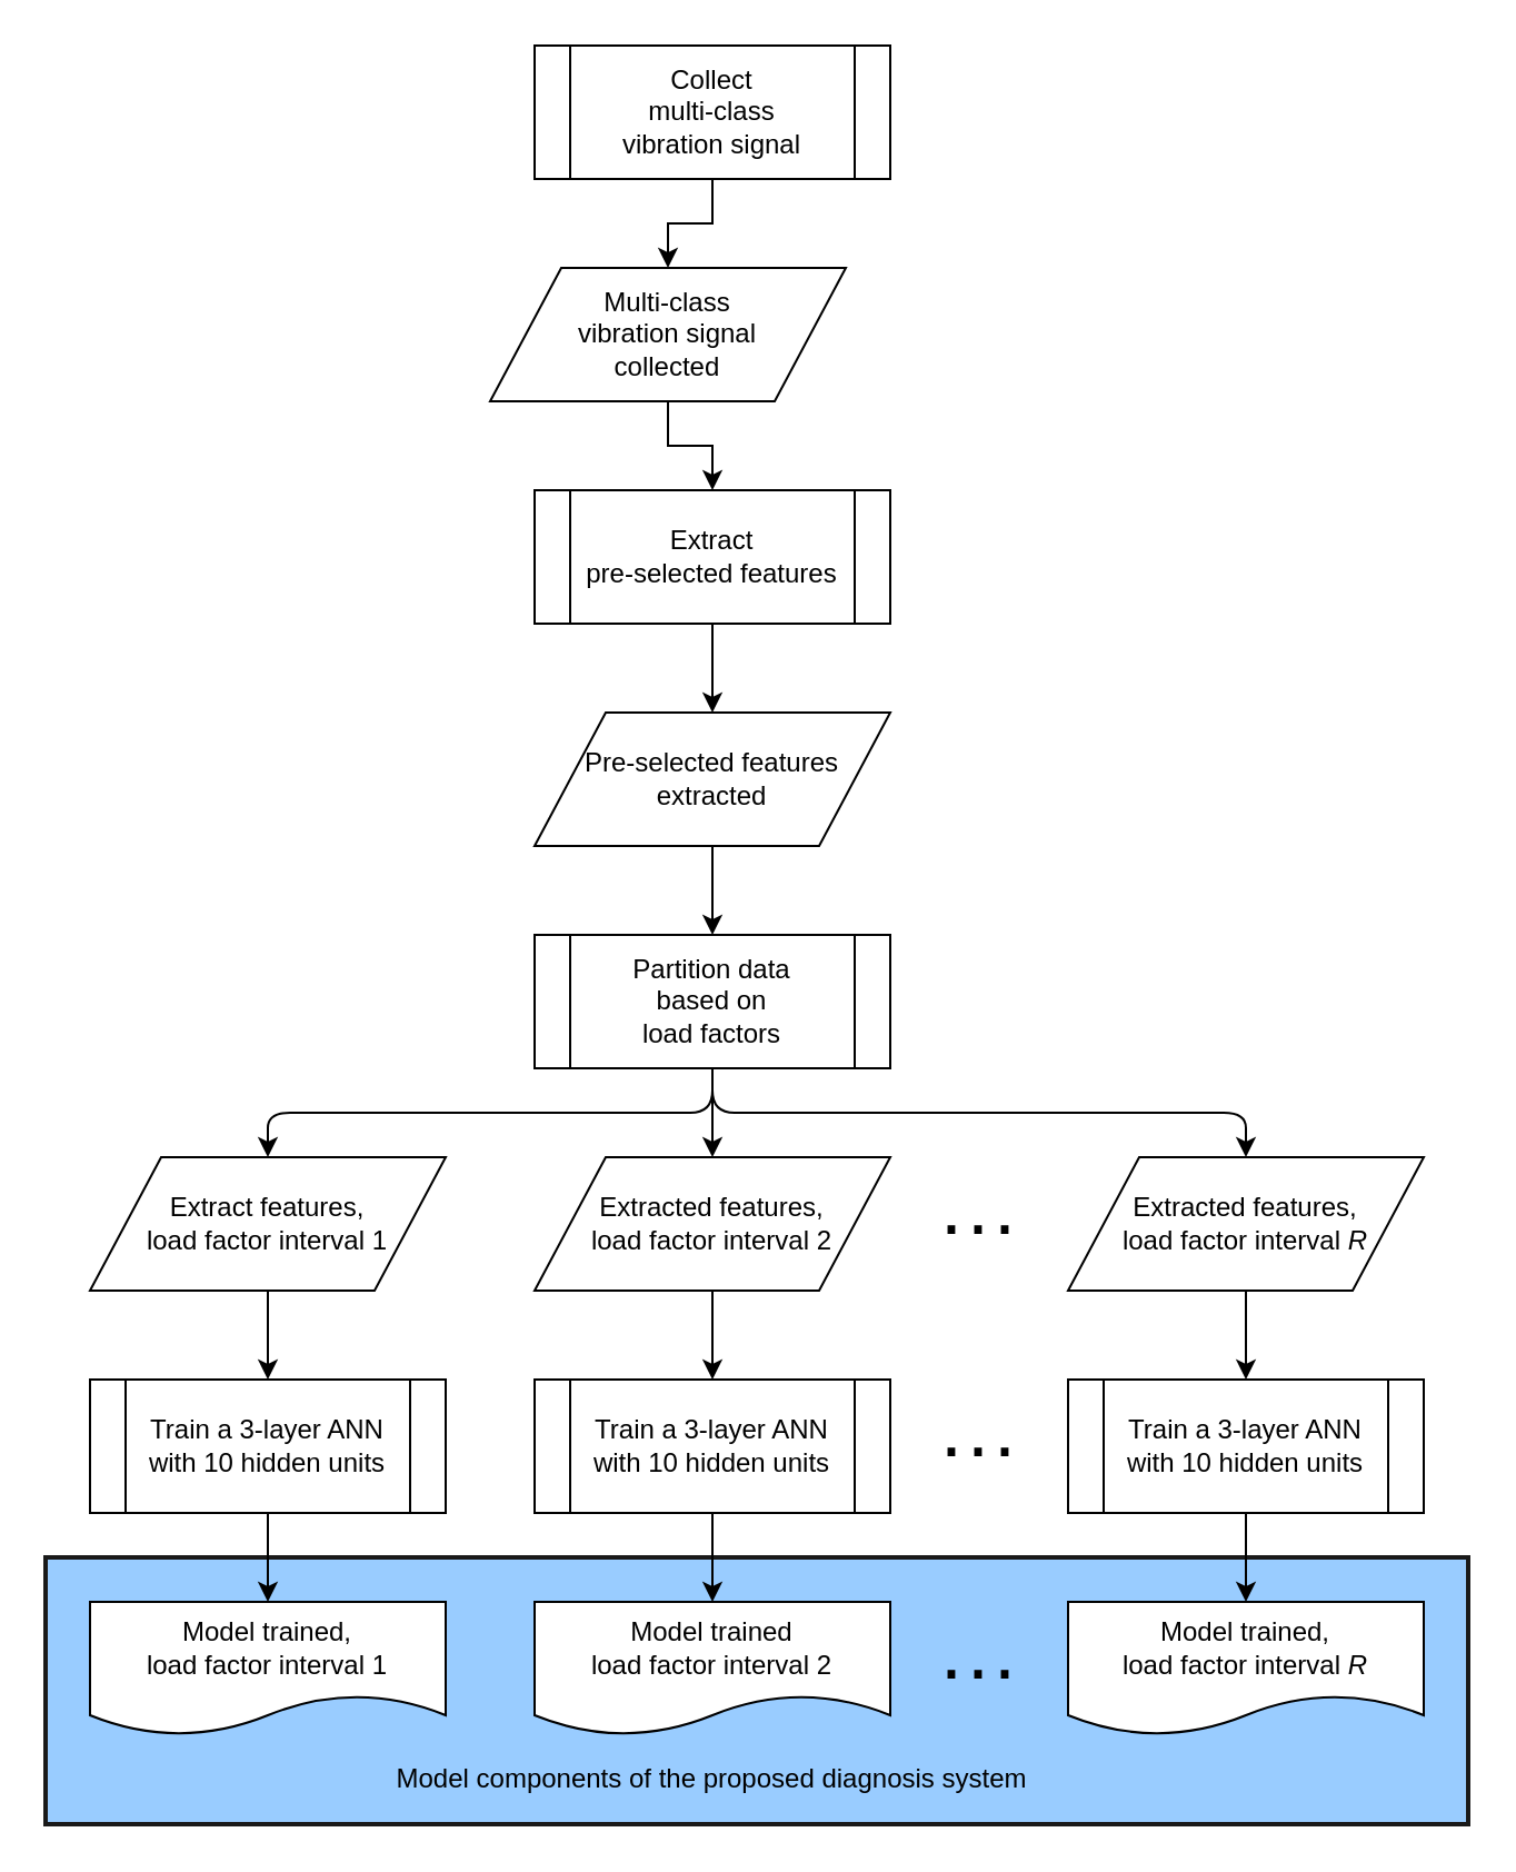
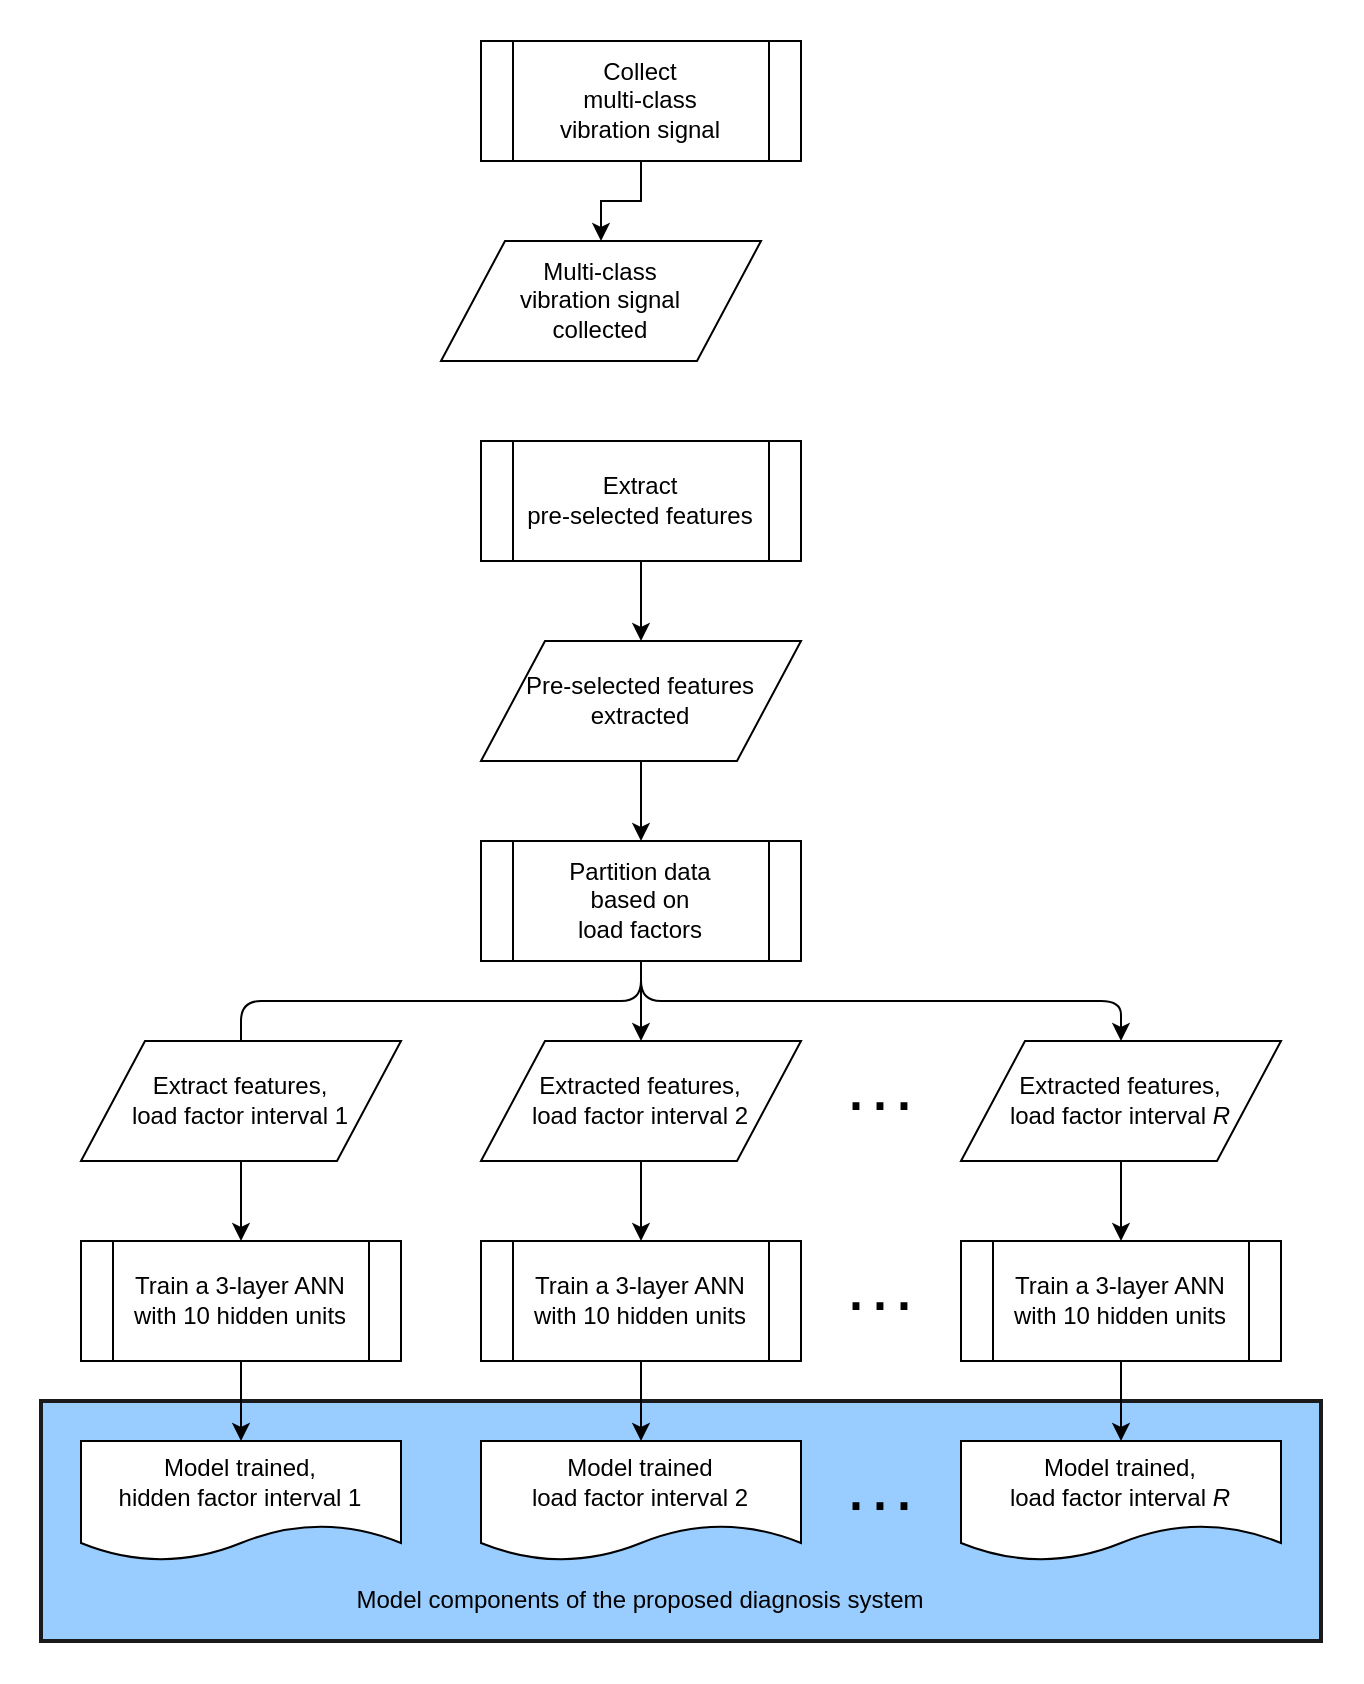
- <mxCell id="5" value="" style="edgeStyle=orthogonalEdgeStyle;rounded=0;orthogonalLoop=1;jettySize=auto;html=1;" parent="1" source="6" target="8" edge="1"><mxGeometry relative="1" as="geometry" /></mxCell>
- <mxCell id="20" value="" style="endArrow=classic;html=1;exitX=0.5;exitY=1;exitDx=0;exitDy=0;entryX=0.5;entryY=0;entryDx=0;entryDy=0;" parent="1" source="12" target="16" edge="1"><mxGeometry width="50" height="50" relative="1" as="geometry"><mxPoint x="40" y="650" as="sourcePoint" /><mxPoint x="90" y="600" as="targetPoint" /><Array as="points"><mxPoint x="320" y="500" /><mxPoint x="120" y="500" /></Array></mxGeometry></mxCell>
+ <mxCell id="20" value="" style="endArrow=none;html=1;exitX=0.5;exitY=1;exitDx=0;exitDy=0;entryX=0.5;entryY=0;entryDx=0;entryDy=0;" parent="1" source="12" target="16" edge="1"><mxGeometry width="50" height="50" relative="1" as="geometry"><mxPoint x="40" y="650" as="sourcePoint" /><mxPoint x="90" y="600" as="targetPoint" /><Array as="points"><mxPoint x="320" y="500" /><mxPoint x="120" y="500" /></Array></mxGeometry></mxCell>
- <mxCell id="29" value="Model trained,&lt;br&gt;load factor interval 1" style="shape=document;whiteSpace=wrap;html=1;boundedLbl=1;" parent="1" vertex="1"><mxGeometry x="40" y="720" width="160" height="60" as="geometry" /></mxCell>
+ <mxCell id="29" value="Model trained,&lt;br&gt;hidden factor interval 1" style="shape=document;whiteSpace=wrap;html=1;boundedLbl=1;" parent="1" vertex="1"><mxGeometry x="40" y="720" width="160" height="60" as="geometry" /></mxCell>
